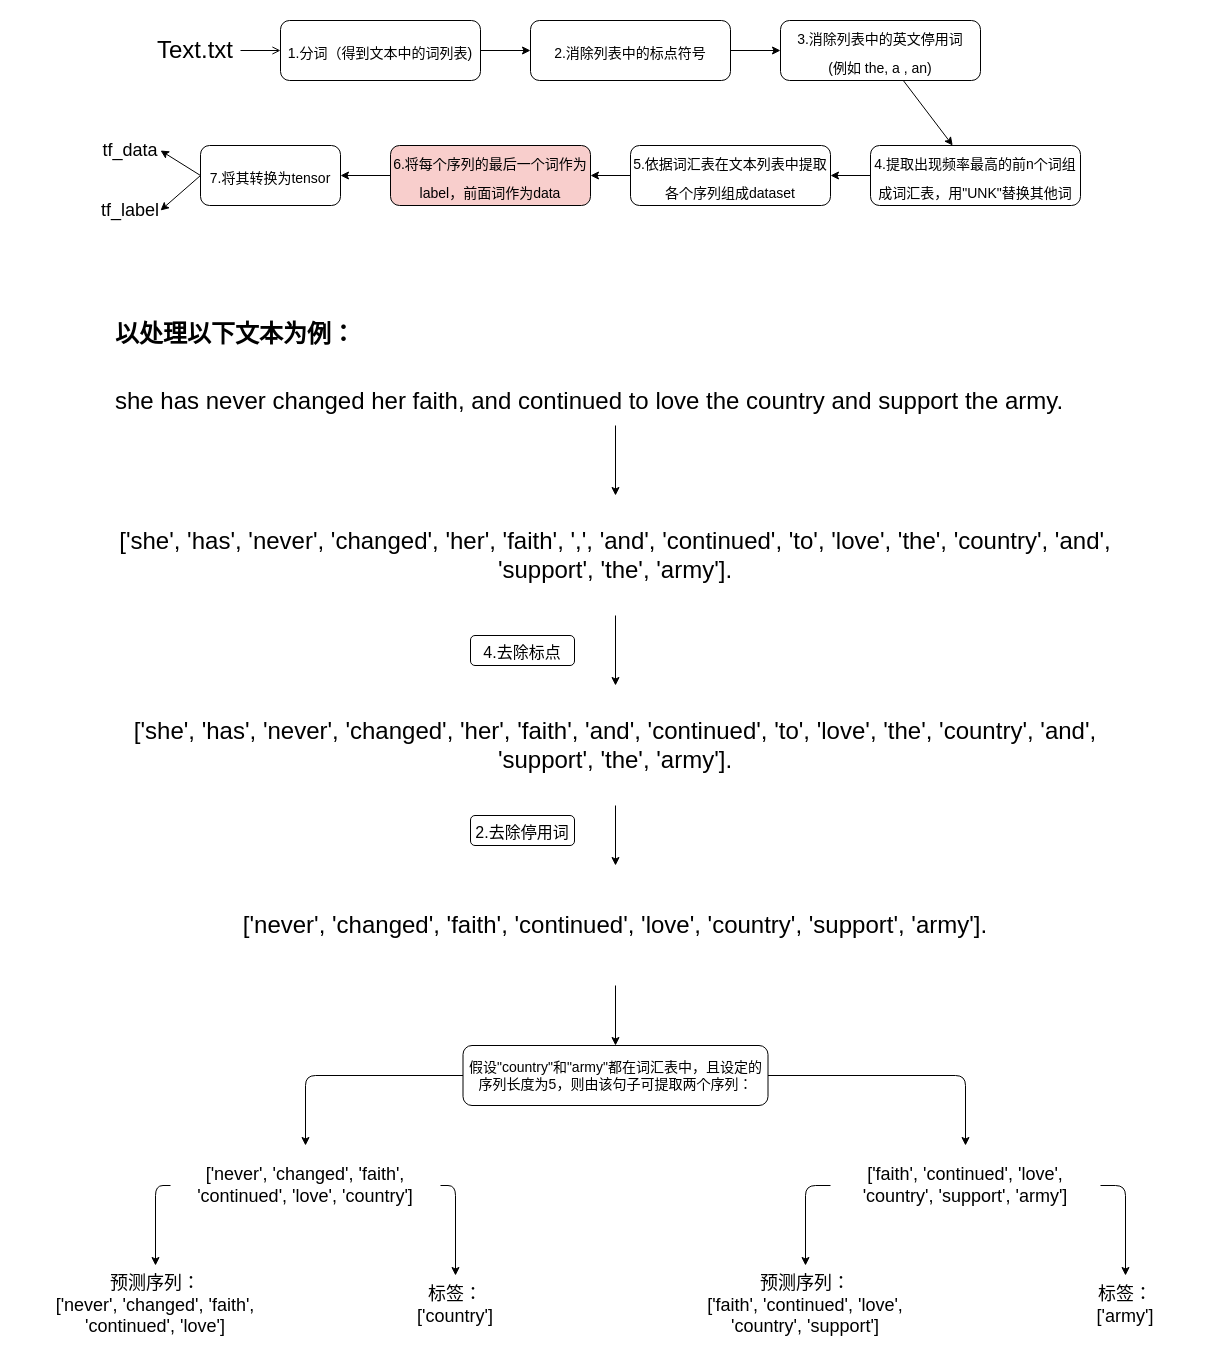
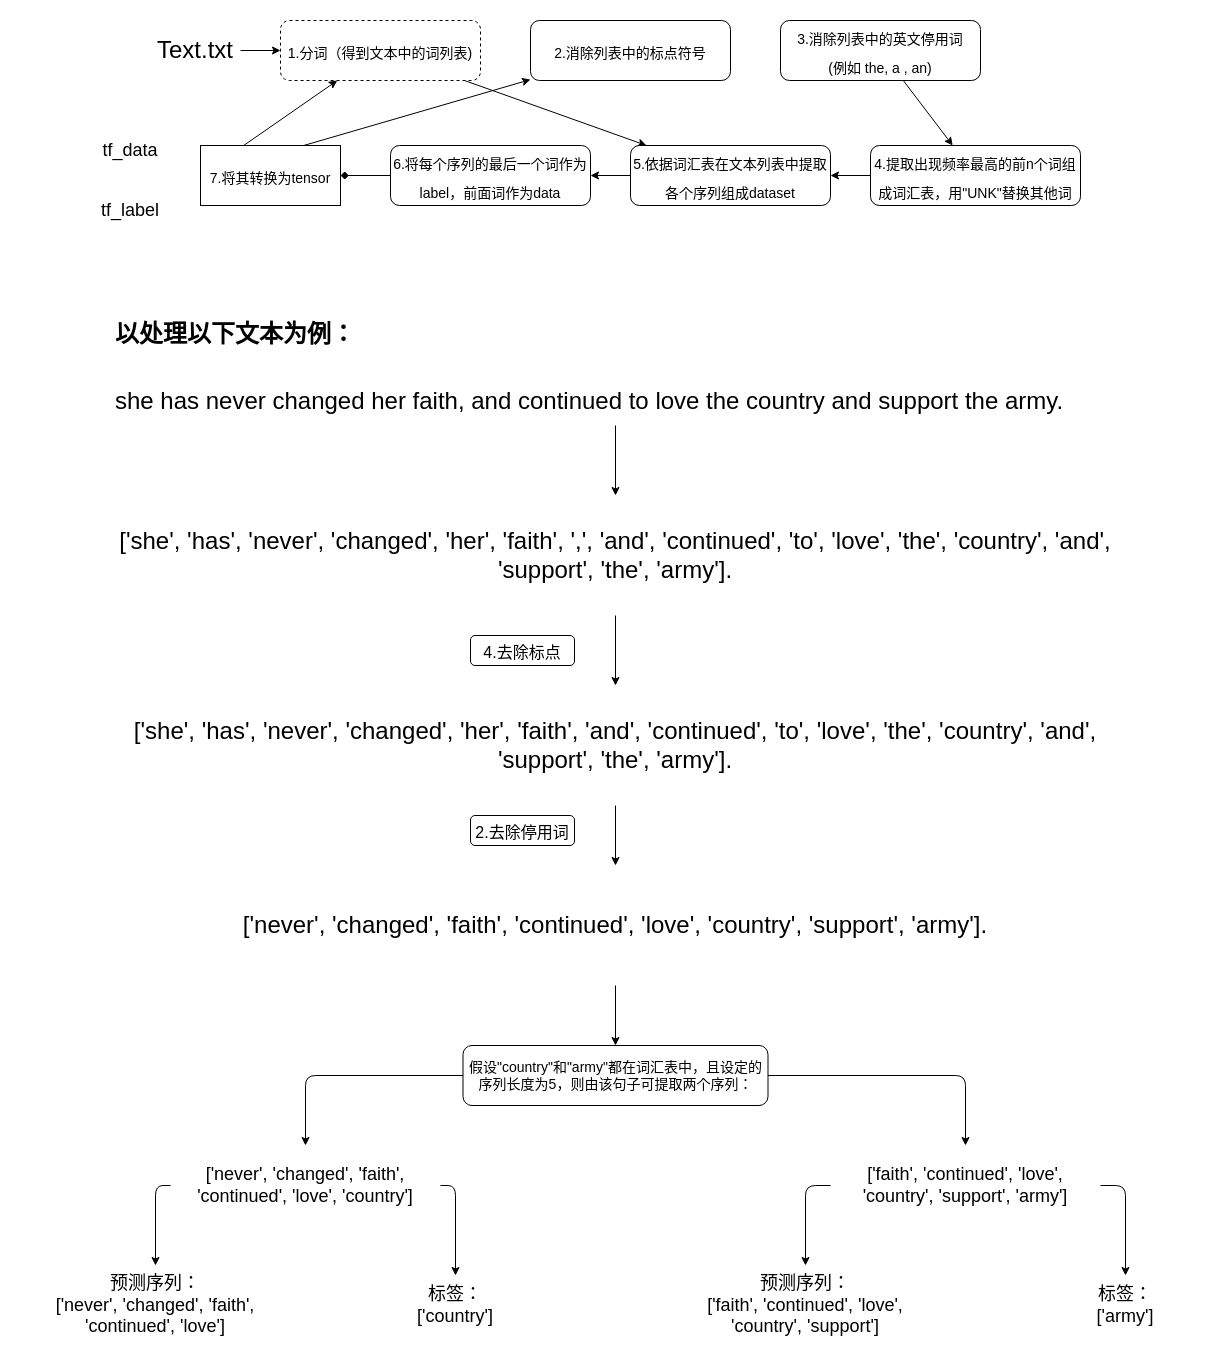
- <mxCell id="2" value="" style="edgeStyle=none;html=1;fontSize=14;endArrow=open;" edge="1" parent="1" source="3" target="5"><mxGeometry relative="1" as="geometry" /></mxCell>
+ <mxCell id="2" value="" style="edgeStyle=none;html=1;fontSize=14;" edge="1" parent="1" source="3" target="5"><mxGeometry relative="1" as="geometry" /></mxCell>
- <mxCell id="5" value="&lt;font style=&quot;font-size: 14px;&quot;&gt;1.分词（得到文本中的词列表)&lt;br&gt;&lt;/font&gt;" style="rounded=1;whiteSpace=wrap;html=1;fontSize=24;" vertex="1" parent="1"><mxGeometry x="280" y="20" width="200" height="60" as="geometry" /></mxCell>
+ <mxCell id="5" value="&lt;font style=&quot;font-size: 14px;&quot;&gt;1.分词（得到文本中的词列表)&lt;br&gt;&lt;/font&gt;" style="rounded=1;whiteSpace=wrap;html=1;fontSize=24;dashed=1;" vertex="1" parent="1"><mxGeometry x="280" y="20" width="200" height="60" as="geometry" /></mxCell>
- <mxCell id="4" value="" style="edgeStyle=none;html=1;fontSize=14;" edge="1" parent="1" source="5" target="7"><mxGeometry relative="1" as="geometry" /></mxCell>
+ <mxCell id="4" value="" style="edgeStyle=none;html=1;fontSize=14;" edge="1" parent="1" source="5" target="13"><mxGeometry relative="1" as="geometry" /></mxCell>
- <mxCell id="6" value="" style="edgeStyle=none;html=1;fontSize=14;" edge="1" parent="1" source="7" target="9"><mxGeometry relative="1" as="geometry" /></mxCell>
- <mxCell id="16" style="edgeStyle=none;html=1;exitX=0;exitY=0.5;exitDx=0;exitDy=0;entryX=1;entryY=0.5;entryDx=0;entryDy=0;fontSize=18;" edge="1" parent="1" source="18" target="19"><mxGeometry relative="1" as="geometry" /></mxCell>
+ <mxCell id="16" style="edgeStyle=none;html=1;exitX=0;exitY=0.5;exitDx=0;exitDy=0;fontSize=18;" edge="1" parent="1" source="18" target="5"><mxGeometry relative="1" as="geometry" /></mxCell>
- <mxCell id="18" value="&lt;font style=&quot;font-size: 14px;&quot;&gt;7.将其转换为tensor&lt;br&gt;&lt;/font&gt;" style="rounded=1;whiteSpace=wrap;html=1;fontSize=24;" vertex="1" parent="1"><mxGeometry x="200" y="145" width="140" height="60" as="geometry" /></mxCell>
+ <mxCell id="18" value="&lt;font style=&quot;font-size: 14px;&quot;&gt;7.将其转换为tensor&lt;br&gt;&lt;/font&gt;" style="whiteSpace=wrap;html=1;fontSize=24;rounded=0;" vertex="1" parent="1"><mxGeometry x="200" y="145" width="140" height="60" as="geometry" /></mxCell>
- <mxCell id="14" value="" style="edgeStyle=none;html=1;fontSize=14;" edge="1" parent="1" source="15" target="18"><mxGeometry relative="1" as="geometry" /></mxCell>
+ <mxCell id="14" value="" style="edgeStyle=none;html=1;fontSize=14;endArrow=diamond;" edge="1" parent="1" source="15" target="18"><mxGeometry relative="1" as="geometry" /></mxCell>
- <mxCell id="15" value="&lt;font style=&quot;font-size: 14px;&quot;&gt;6.将每个序列的最后一个词作为label，前面词作为data&lt;br&gt;&lt;/font&gt;" style="rounded=1;whiteSpace=wrap;html=1;fontSize=24;fillColor=#f8cecc;" vertex="1" parent="1"><mxGeometry x="390" y="145" width="200" height="60" as="geometry" /></mxCell>
+ <mxCell id="15" value="&lt;font style=&quot;font-size: 14px;&quot;&gt;6.将每个序列的最后一个词作为label，前面词作为data&lt;br&gt;&lt;/font&gt;" style="rounded=1;whiteSpace=wrap;html=1;fontSize=24;" vertex="1" parent="1"><mxGeometry x="390" y="145" width="200" height="60" as="geometry" /></mxCell>
- <mxCell id="17" style="edgeStyle=none;html=1;exitX=0;exitY=0.5;exitDx=0;exitDy=0;entryX=1;entryY=0.5;entryDx=0;entryDy=0;fontSize=18;" edge="1" parent="1" source="18" target="20"><mxGeometry relative="1" as="geometry" /></mxCell>
+ <mxCell id="17" style="edgeStyle=none;html=1;exitX=0;exitY=0.5;exitDx=0;exitDy=0;fontSize=18;" edge="1" parent="1" source="18" target="7"><mxGeometry relative="1" as="geometry" /></mxCell>
